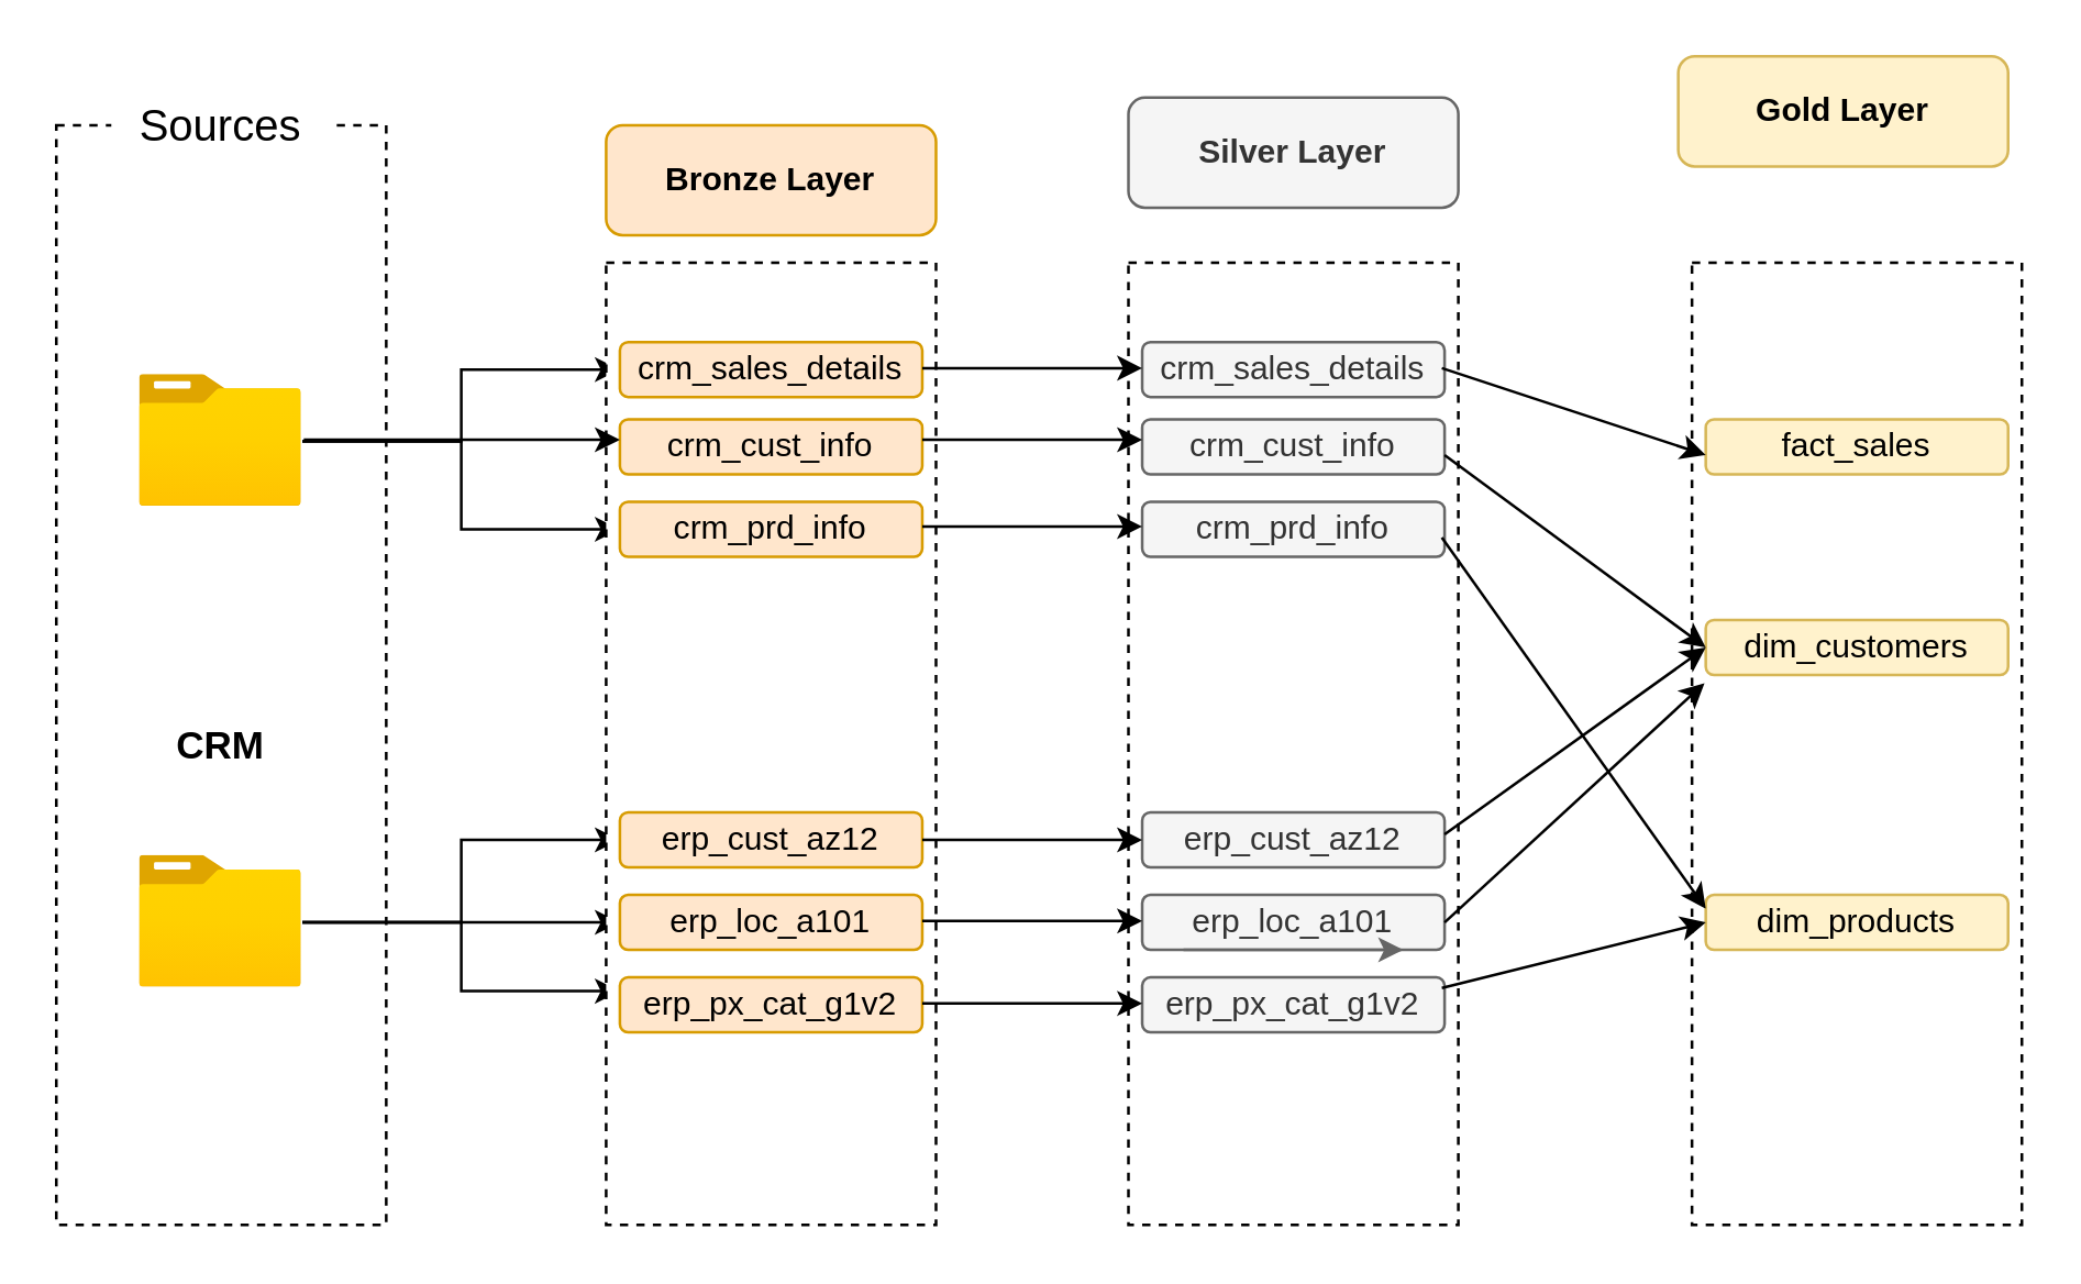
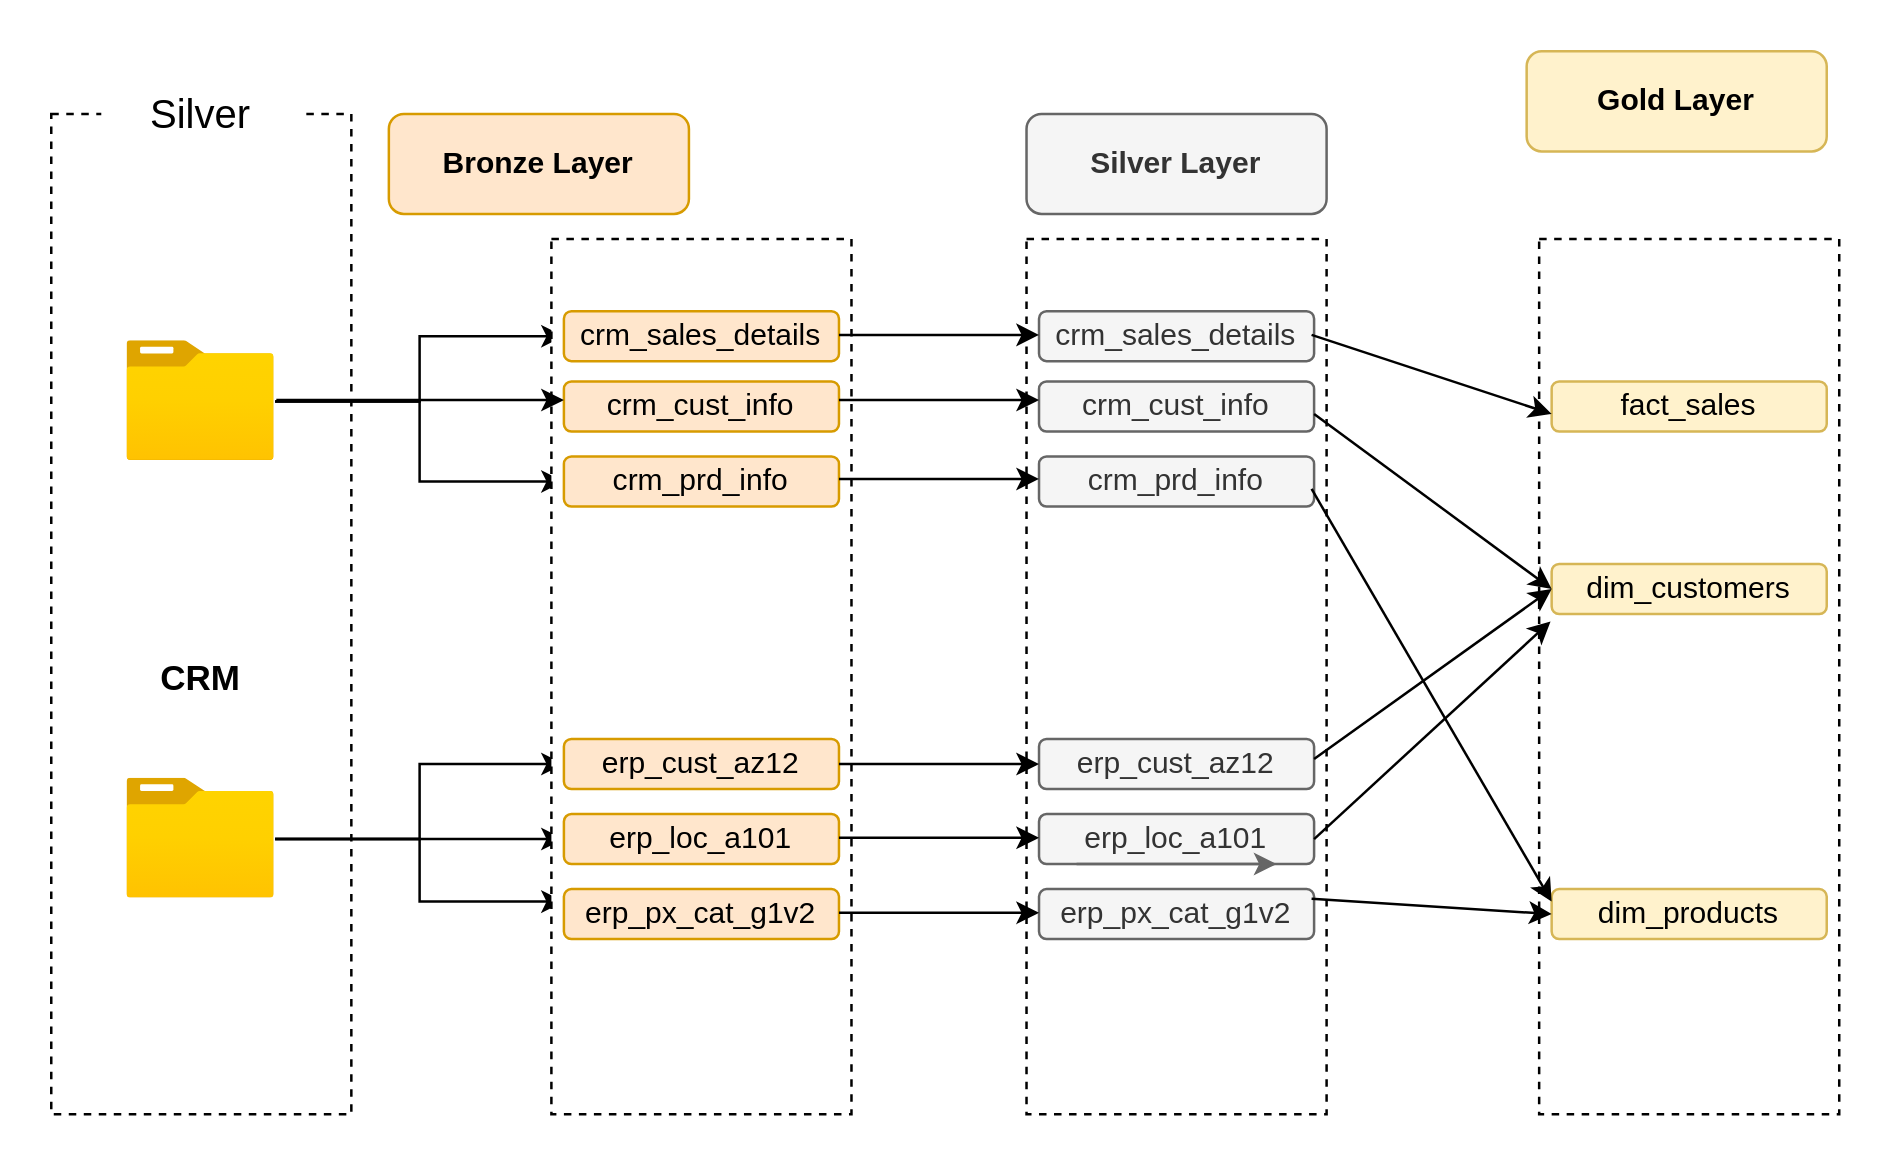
- <mxCell id="3" value="Sources" style="rounded=1;whiteSpace=wrap;html=1;fillColor=default;strokeColor=none;fontSize=16;" parent="1" vertex="1"><mxGeometry x="40" y="35" width="80" height="20" as="geometry" /></mxCell>
+ <mxCell id="3" value="Silver" style="rounded=1;whiteSpace=wrap;html=1;fillColor=default;strokeColor=none;fontSize=16;" parent="1" vertex="1"><mxGeometry x="40" y="35" width="80" height="20" as="geometry" /></mxCell>
- <mxCell id="22" value="Silver Layer" style="rounded=1;whiteSpace=wrap;html=1;fillColor=#f5f5f5;strokeColor=#666666;fontStyle=1;fontColor=#333333;" vertex="1" parent="1"><mxGeometry x="410" y="35" width="120" height="40" as="geometry" /></mxCell>
+ <mxCell id="22" value="Silver Layer" style="rounded=1;whiteSpace=wrap;html=1;fillColor=#f5f5f5;strokeColor=#666666;fontStyle=1;fontColor=#333333;" vertex="1" parent="1"><mxGeometry x="410" y="45" width="120" height="40" as="geometry" /></mxCell>
- <mxCell id="13" value="Bronze Layer" style="rounded=1;whiteSpace=wrap;html=1;fillColor=#ffe6cc;strokeColor=#d79b00;fontStyle=1" parent="1" vertex="1"><mxGeometry x="220" y="45" width="120" height="40" as="geometry" /></mxCell>
+ <mxCell id="13" value="Bronze Layer" style="rounded=1;whiteSpace=wrap;html=1;fillColor=#ffe6cc;strokeColor=#d79b00;fontStyle=1" parent="1" vertex="1"><mxGeometry x="155" y="45" width="120" height="40" as="geometry" /></mxCell>
- <mxCell id="33" value="&lt;span style=&quot;font-weight: 400;&quot;&gt;dim_products&lt;/span&gt;" style="rounded=1;whiteSpace=wrap;html=1;fillColor=#fff2cc;strokeColor=#d6b656;fontStyle=1" vertex="1" parent="1"><mxGeometry x="620" y="325" width="110" height="20" as="geometry" /></mxCell>
+ <mxCell id="33" value="&lt;span style=&quot;font-weight: 400;&quot;&gt;dim_products&lt;/span&gt;" style="rounded=1;whiteSpace=wrap;html=1;fillColor=#fff2cc;strokeColor=#d6b656;fontStyle=1" vertex="1" parent="1"><mxGeometry x="620" y="355" width="110" height="20" as="geometry" /></mxCell>
